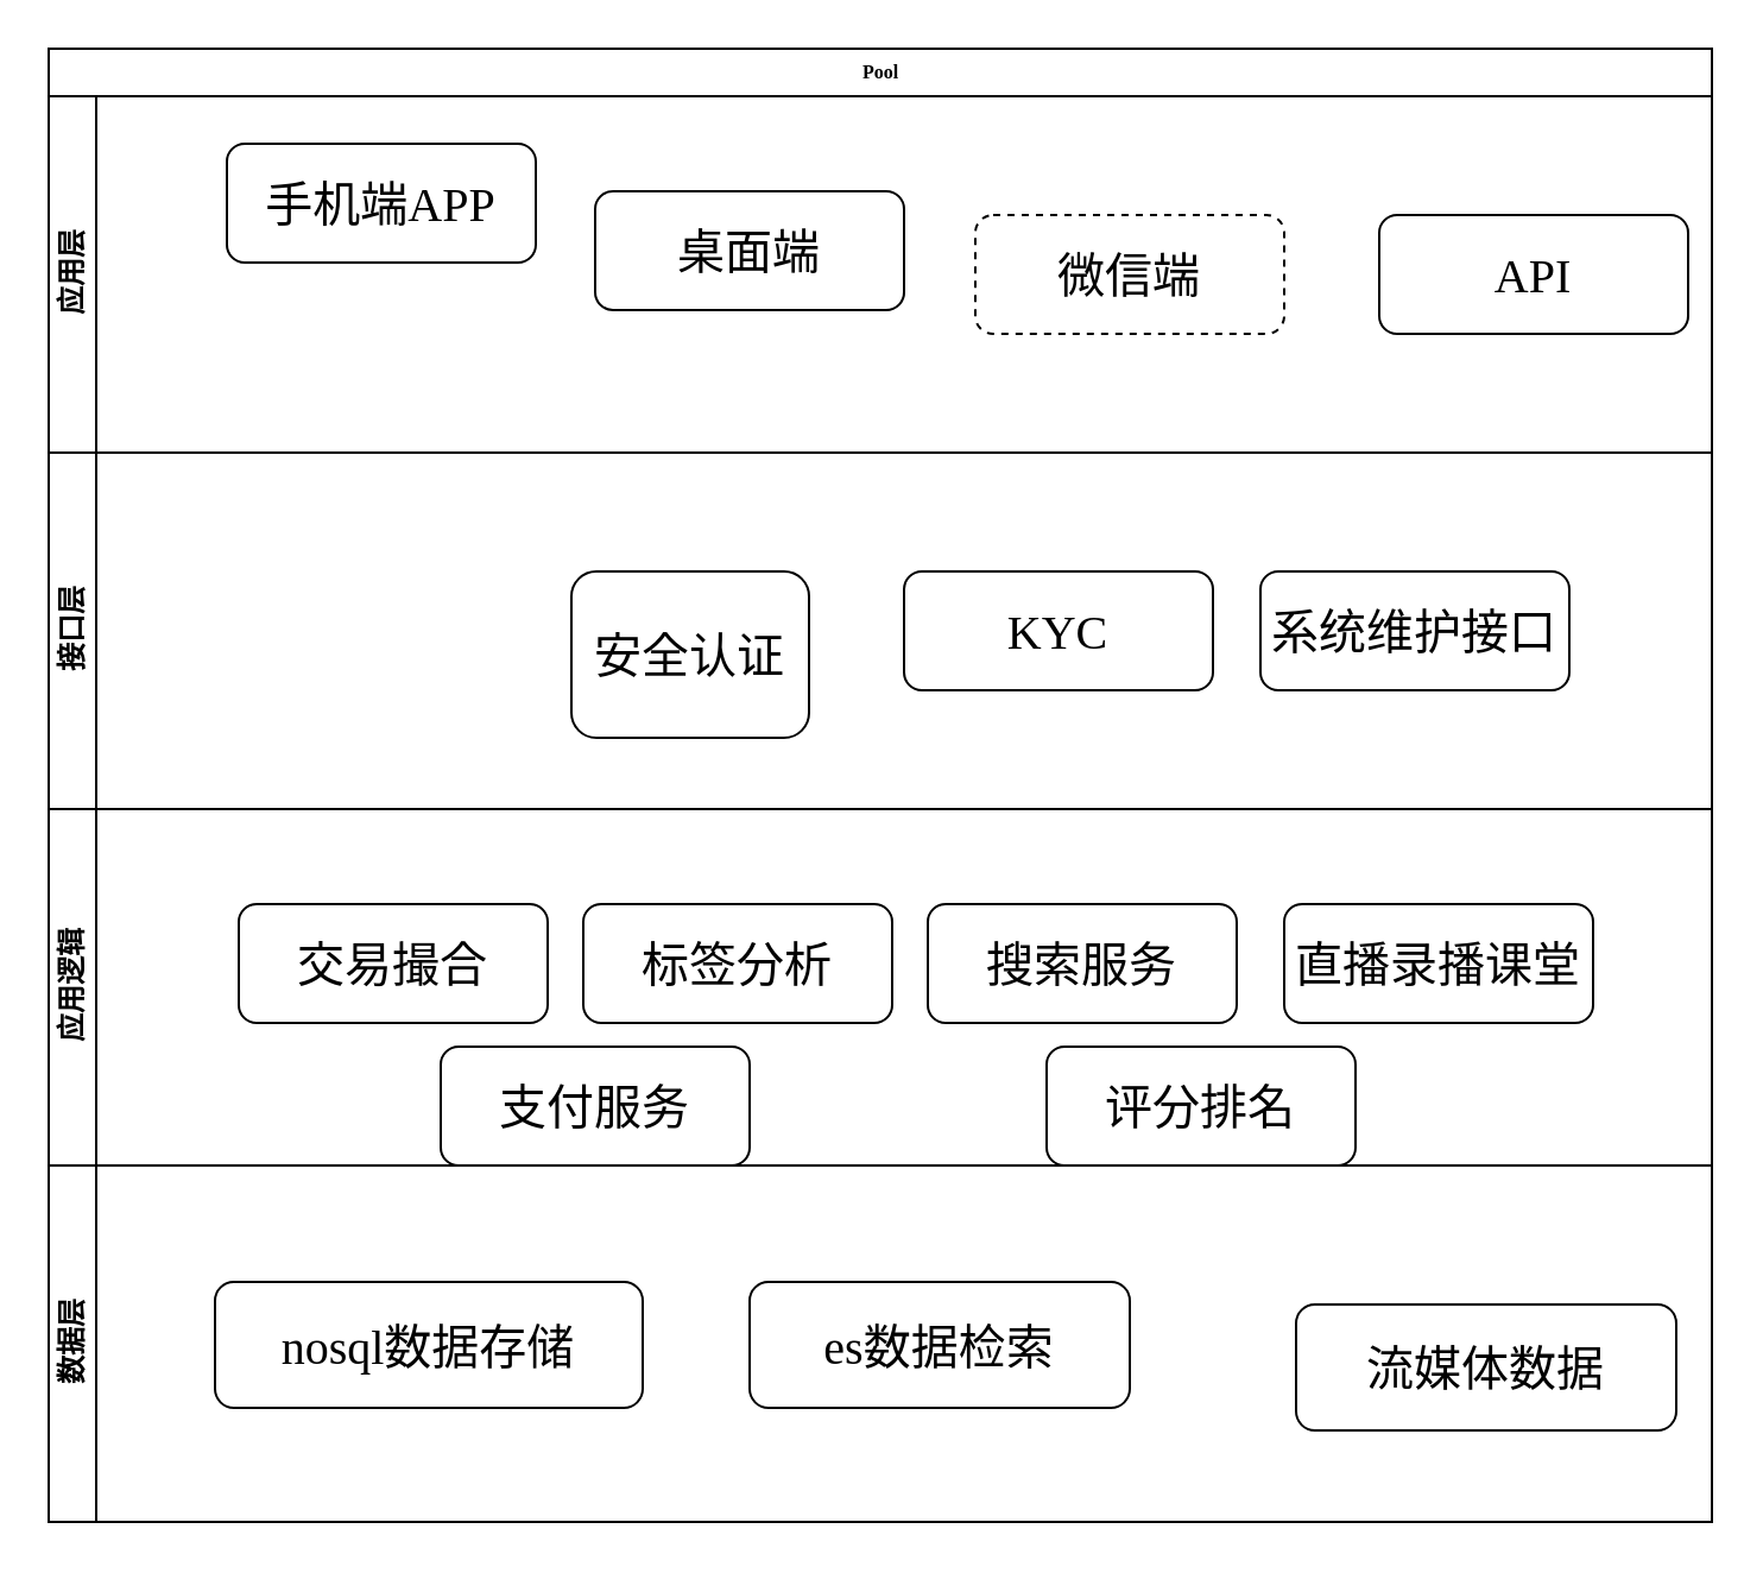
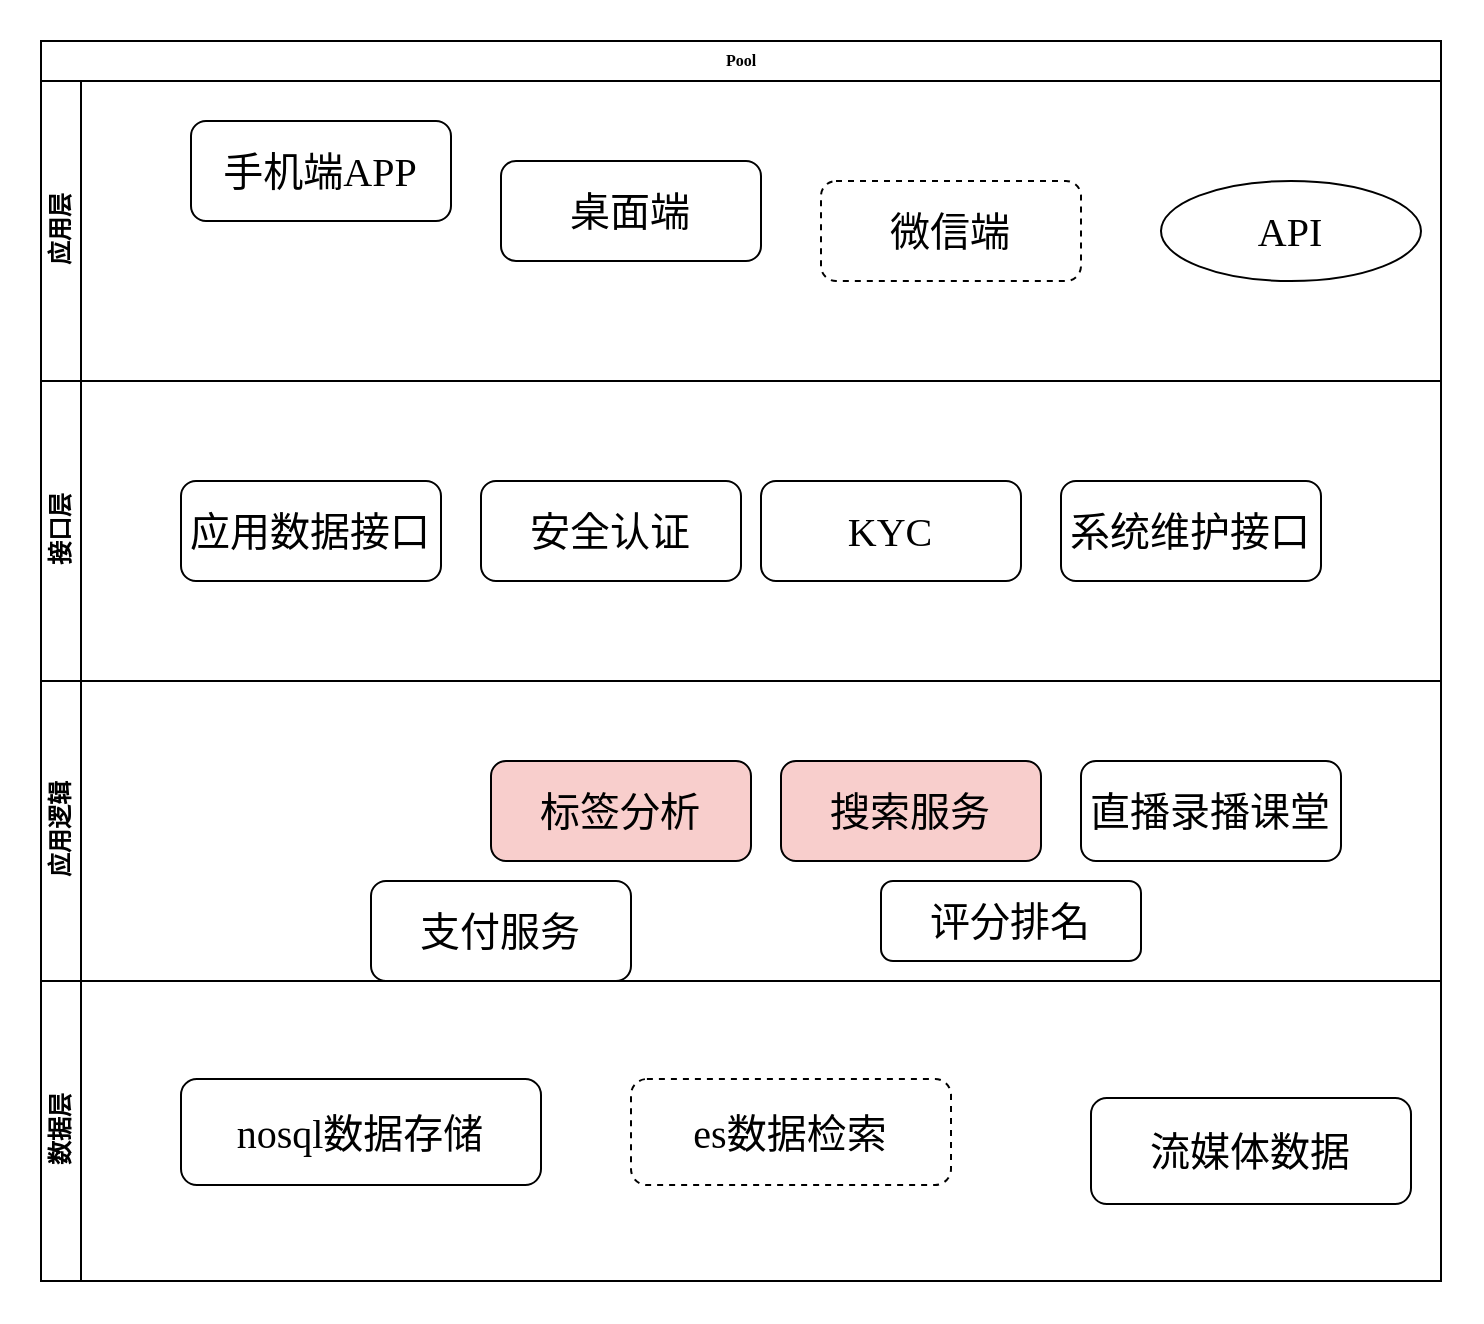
- <mxCell id="7" value="API" style="rounded=1;whiteSpace=wrap;html=1;shadow=0;labelBackgroundColor=none;strokeColor=#000000;strokeWidth=1;fillColor=#ffffff;fontFamily=Verdana;fontSize=20;fontColor=#000000;align=center;" vertex="1" parent="3"><mxGeometry x="560" y="50" width="130" height="50" as="geometry" /></mxCell>
+ <mxCell id="7" value="API" style="ellipse;whiteSpace=wrap;html=1;shadow=0;labelBackgroundColor=none;strokeColor=#000000;strokeWidth=1;fillColor=#ffffff;fontFamily=Verdana;fontSize=20;fontColor=#000000;align=center;" vertex="1" parent="3"><mxGeometry x="560" y="50" width="130" height="50" as="geometry" /></mxCell>
+ <mxCell id="9" value="应用数据接口" style="rounded=1;whiteSpace=wrap;html=1;shadow=0;labelBackgroundColor=none;strokeColor=#000000;strokeWidth=1;fillColor=#ffffff;fontFamily=Verdana;fontSize=20;fontColor=#000000;align=center;" vertex="1" parent="8"><mxGeometry x="70" y="50" width="130" height="50" as="geometry" /></mxCell>
- <mxCell id="10" value="安全认证" style="rounded=1;whiteSpace=wrap;html=1;shadow=0;labelBackgroundColor=none;strokeColor=#000000;strokeWidth=1;fillColor=#ffffff;fontFamily=Verdana;fontSize=20;fontColor=#000000;align=center;" vertex="1" parent="8"><mxGeometry x="220" y="50" width="100" height="70" as="geometry" /></mxCell>
+ <mxCell id="10" value="安全认证" style="rounded=1;whiteSpace=wrap;html=1;shadow=0;labelBackgroundColor=none;strokeColor=#000000;strokeWidth=1;fillColor=#ffffff;fontFamily=Verdana;fontSize=20;fontColor=#000000;align=center;" vertex="1" parent="8"><mxGeometry x="220" y="50" width="130" height="50" as="geometry" /></mxCell>
- <mxCell id="14" value="交易撮合" style="rounded=1;whiteSpace=wrap;html=1;shadow=0;labelBackgroundColor=none;strokeColor=#000000;strokeWidth=1;fillColor=#ffffff;fontFamily=Verdana;fontSize=20;fontColor=#000000;align=center;" vertex="1" parent="13"><mxGeometry x="80" y="40" width="130" height="50" as="geometry" /></mxCell>
- <mxCell id="15" value="标签分析" style="rounded=1;whiteSpace=wrap;html=1;shadow=0;labelBackgroundColor=none;strokeColor=#000000;strokeWidth=1;fillColor=#ffffff;fontFamily=Verdana;fontSize=20;fontColor=#000000;align=center;" vertex="1" parent="13"><mxGeometry x="225" y="40" width="130" height="50" as="geometry" /></mxCell>
+ <mxCell id="15" value="标签分析" style="rounded=1;whiteSpace=wrap;html=1;shadow=0;labelBackgroundColor=none;strokeColor=#000000;strokeWidth=1;fillColor=#f8cecc;fontFamily=Verdana;fontSize=20;fontColor=#000000;align=center;" vertex="1" parent="13"><mxGeometry x="225" y="40" width="130" height="50" as="geometry" /></mxCell>
- <mxCell id="16" value="搜索服务" style="rounded=1;whiteSpace=wrap;html=1;shadow=0;labelBackgroundColor=none;strokeColor=#000000;strokeWidth=1;fillColor=#ffffff;fontFamily=Verdana;fontSize=20;fontColor=#000000;align=center;" vertex="1" parent="13"><mxGeometry x="370" y="40" width="130" height="50" as="geometry" /></mxCell>
+ <mxCell id="16" value="搜索服务" style="rounded=1;whiteSpace=wrap;html=1;shadow=0;labelBackgroundColor=none;strokeColor=#000000;strokeWidth=1;fillColor=#f8cecc;fontFamily=Verdana;fontSize=20;fontColor=#000000;align=center;" vertex="1" parent="13"><mxGeometry x="370" y="40" width="130" height="50" as="geometry" /></mxCell>
- <mxCell id="19" value="评分排名" style="rounded=1;whiteSpace=wrap;html=1;shadow=0;labelBackgroundColor=none;strokeColor=#000000;strokeWidth=1;fillColor=#ffffff;fontFamily=Verdana;fontSize=20;fontColor=#000000;align=center;" vertex="1" parent="13"><mxGeometry x="420" y="100" width="130" height="50" as="geometry" /></mxCell>
+ <mxCell id="19" value="评分排名" style="rounded=1;whiteSpace=wrap;html=1;shadow=0;labelBackgroundColor=none;strokeColor=#000000;strokeWidth=1;fillColor=#ffffff;fontFamily=Verdana;fontSize=20;fontColor=#000000;align=center;" vertex="1" parent="13"><mxGeometry x="420" y="100" width="130" height="40" as="geometry" /></mxCell>
- <mxCell id="22" value="es数据检索" style="rounded=1;whiteSpace=wrap;html=1;shadow=0;labelBackgroundColor=none;strokeColor=#000000;strokeWidth=1;fillColor=#ffffff;fontFamily=Verdana;fontSize=20;fontColor=#000000;align=center;" vertex="1" parent="20"><mxGeometry x="295" y="49" width="160" height="53" as="geometry" /></mxCell>
+ <mxCell id="22" value="es数据检索" style="rounded=1;whiteSpace=wrap;html=1;shadow=0;labelBackgroundColor=none;strokeColor=#000000;strokeWidth=1;fillColor=#ffffff;fontFamily=Verdana;fontSize=20;fontColor=#000000;align=center;dashed=1;" vertex="1" parent="20"><mxGeometry x="295" y="49" width="160" height="53" as="geometry" /></mxCell>
